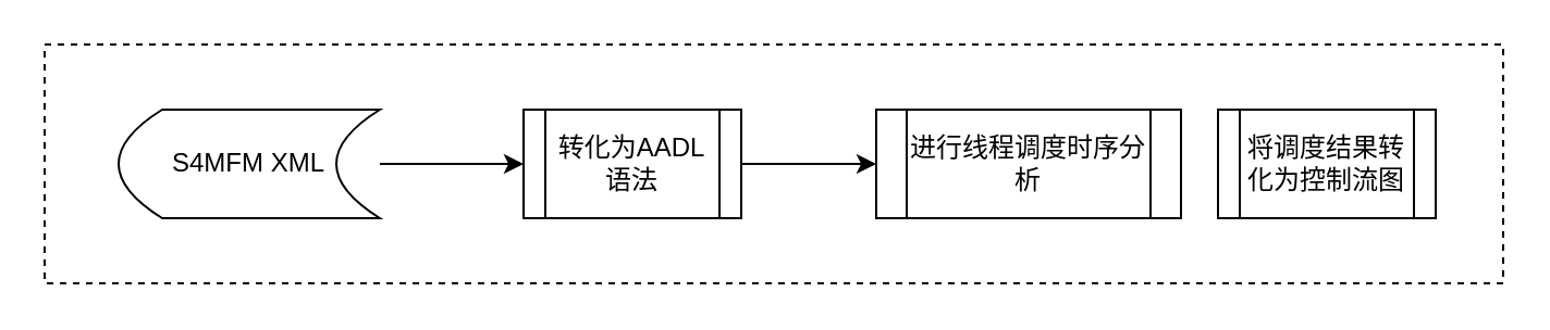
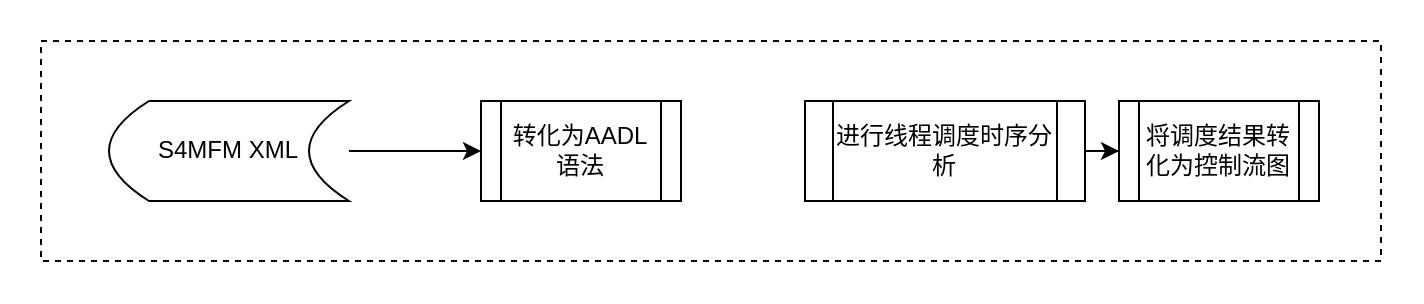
- <mxCell id="3" style="edgeStyle=orthogonalEdgeStyle;rounded=0;orthogonalLoop=1;jettySize=auto;html=1;entryX=0;entryY=0.5;entryDx=0;entryDy=0;" parent="1" source="4" target="8" edge="1"><mxGeometry relative="1" as="geometry" /></mxCell>
+ <mxCell id="7" style="edgeStyle=orthogonalEdgeStyle;rounded=0;orthogonalLoop=1;jettySize=auto;html=1;entryX=0;entryY=0.5;entryDx=0;entryDy=0;" parent="1" source="8" target="9" edge="1"><mxGeometry relative="1" as="geometry" /></mxCell>
